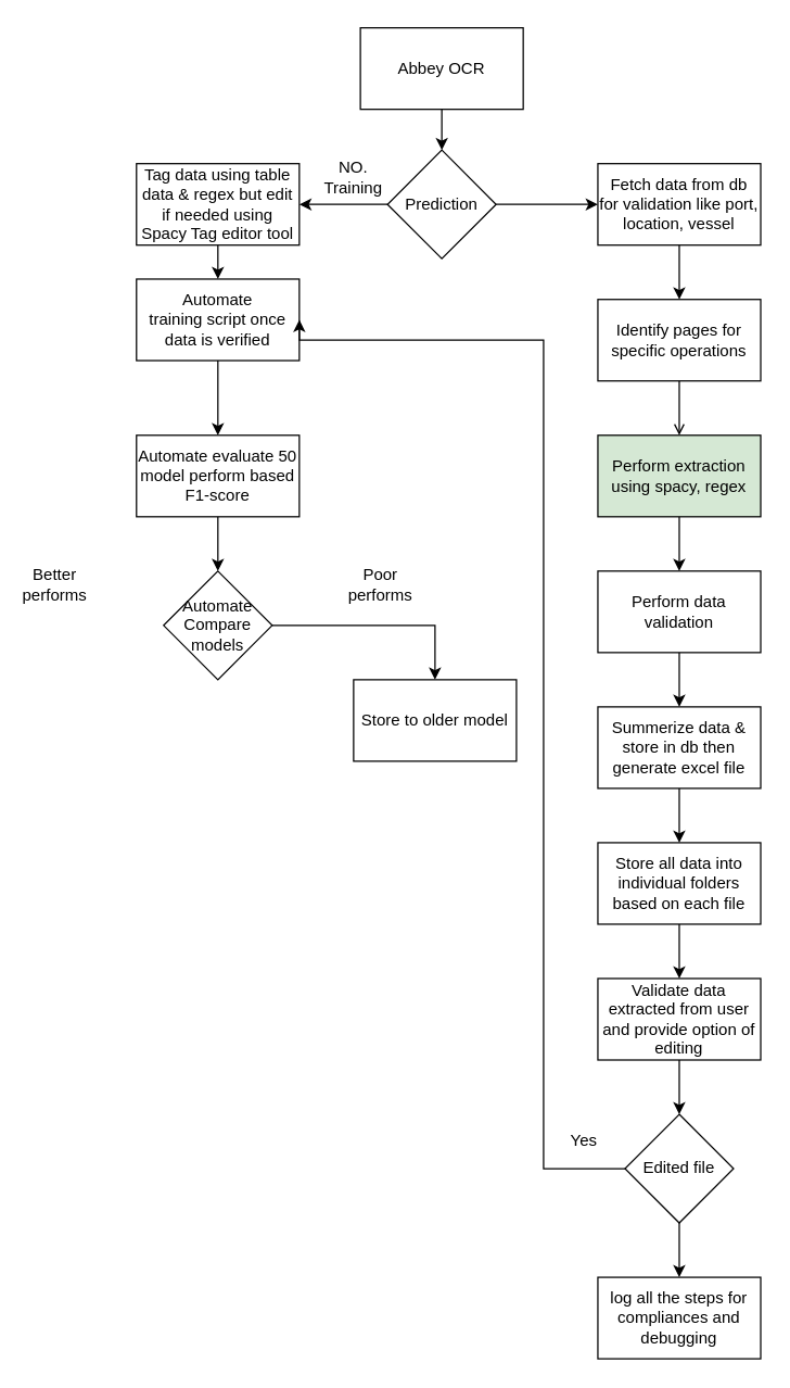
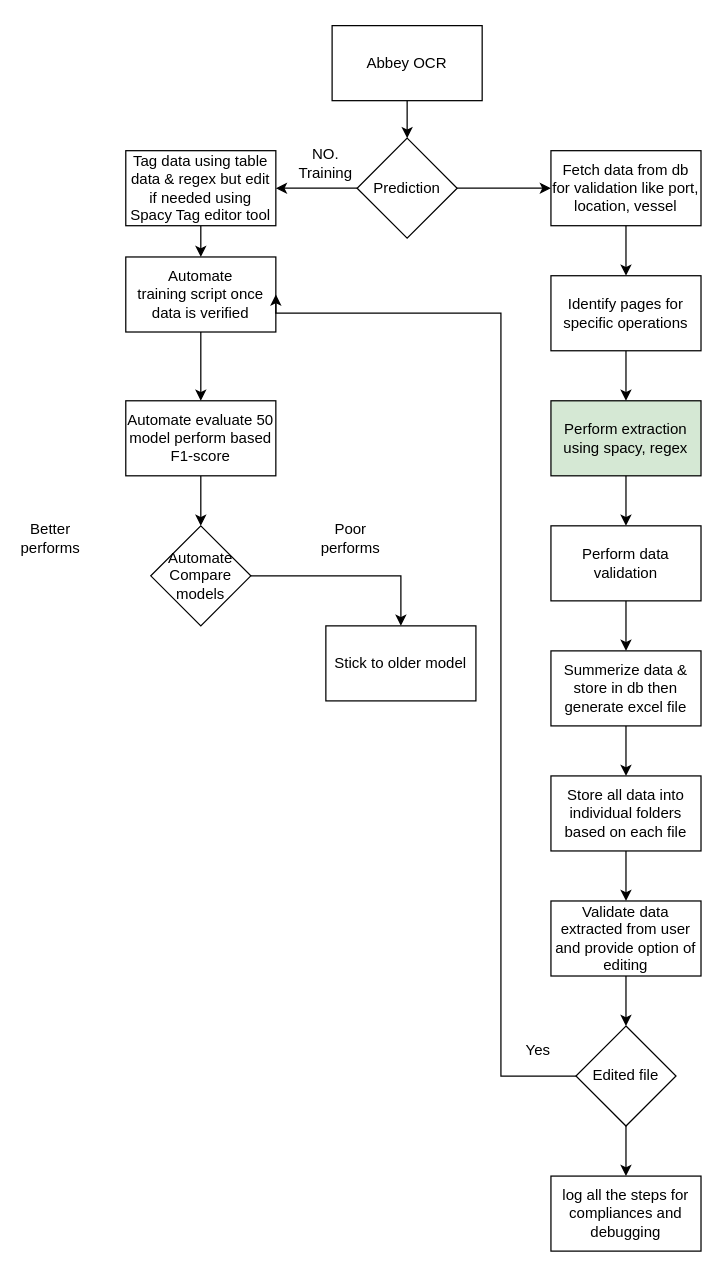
- <mxCell id="21" value="" style="edgeStyle=orthogonalEdgeStyle;rounded=0;orthogonalLoop=1;jettySize=auto;html=1;endArrow=open;" edge="1" parent="1" source="22" target="24"><mxGeometry relative="1" as="geometry" /></mxCell>
+ <mxCell id="21" value="" style="edgeStyle=orthogonalEdgeStyle;rounded=0;orthogonalLoop=1;jettySize=auto;html=1;" edge="1" parent="1" source="22" target="24"><mxGeometry relative="1" as="geometry" /></mxCell>
- <mxCell id="16" value="Store to older model" style="rounded=0;whiteSpace=wrap;html=1;" vertex="1" parent="1"><mxGeometry x="260" y="500" width="120" height="60" as="geometry" /></mxCell>
+ <mxCell id="16" value="Stick to older model" style="rounded=0;whiteSpace=wrap;html=1;" vertex="1" parent="1"><mxGeometry x="260" y="500" width="120" height="60" as="geometry" /></mxCell>
